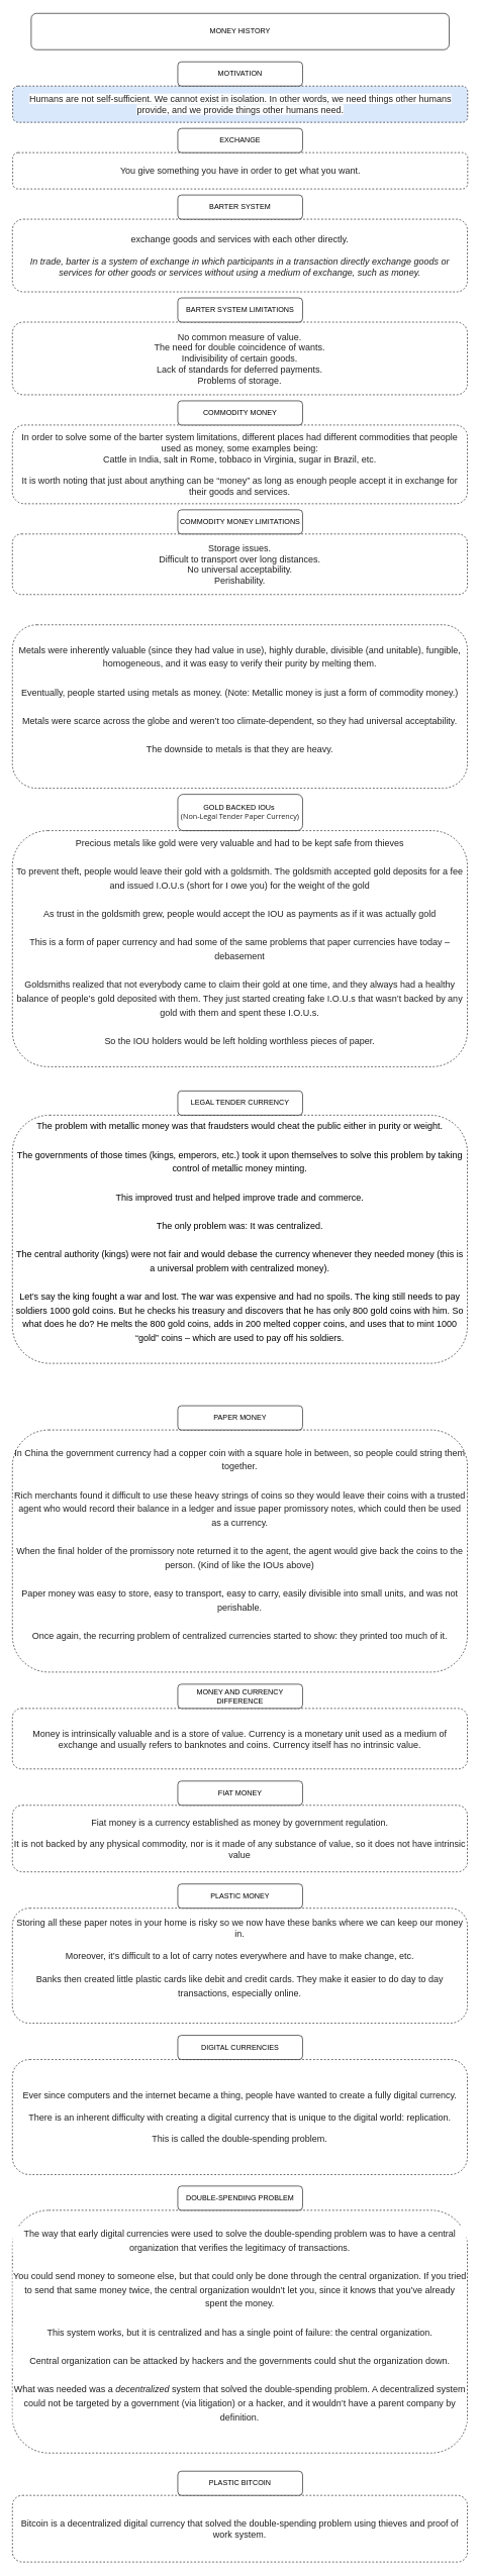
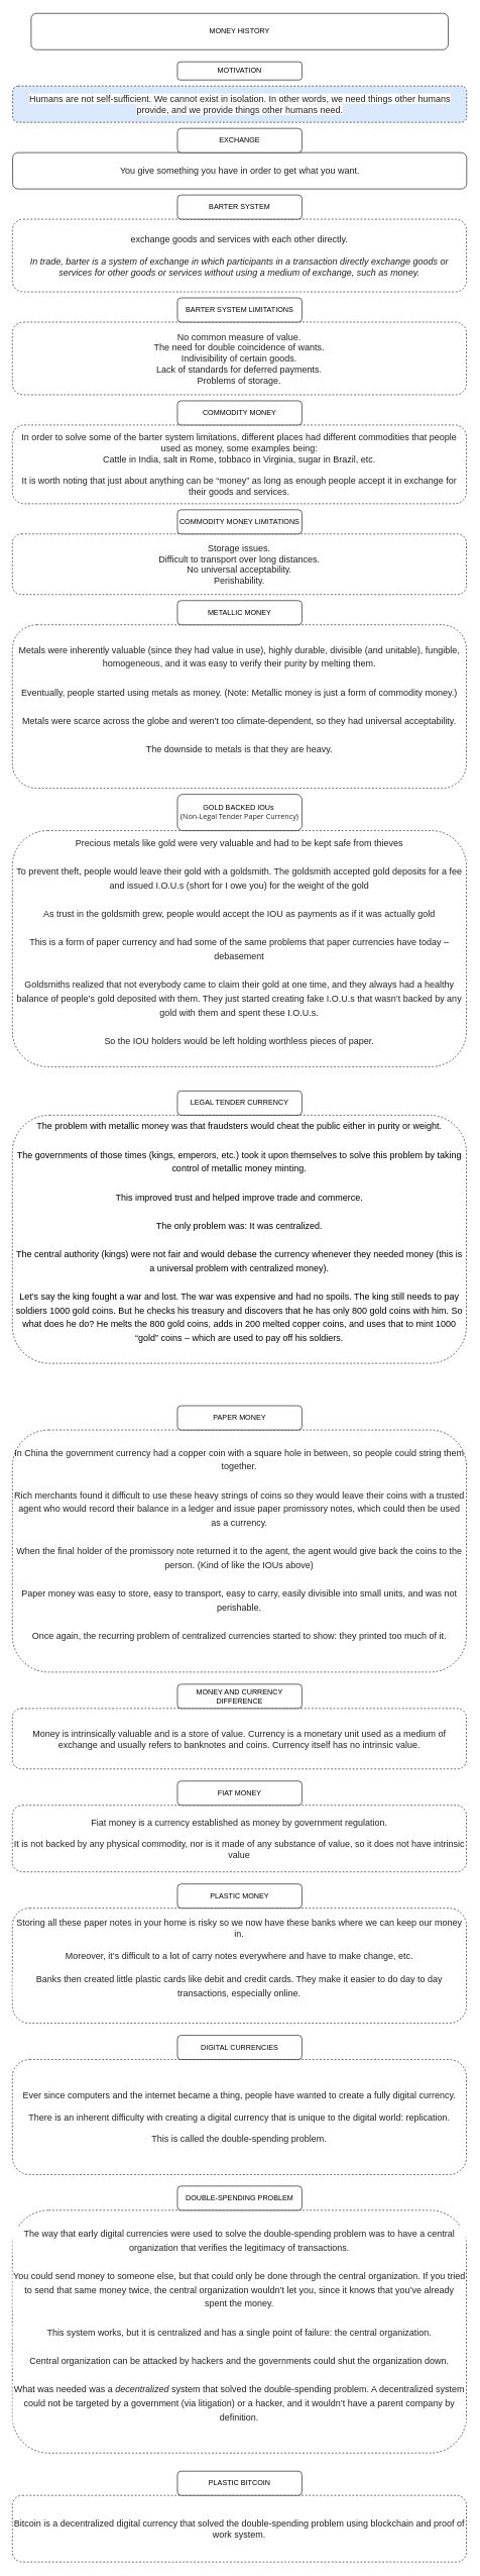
- <mxCell id="4" value="MOTIVATION" style="rounded=1;whiteSpace=wrap;html=1;" parent="1" vertex="1"><mxGeometry x="293" y="100" width="206" height="40" as="geometry" /></mxCell>
+ <mxCell id="4" value="MOTIVATION" style="rounded=1;whiteSpace=wrap;html=1;" parent="1" vertex="1"><mxGeometry x="293" y="100" width="206" height="30" as="geometry" /></mxCell>
- <mxCell id="5" value="&lt;span style=&quot;box-sizing: border-box ; color: rgb(34 , 34 , 34) ; font-family: &amp;#34;verdana&amp;#34; , &amp;#34;geneva&amp;#34; , sans-serif ; font-size: 15px ; background-color: rgb(255 , 255 , 255)&quot;&gt;You give something you have in order to get what you want.&lt;/span&gt;" style="rounded=1;whiteSpace=wrap;html=1;dashed=1;" parent="1" vertex="1"><mxGeometry x="20.5" y="250" width="751" height="60" as="geometry" /></mxCell>
+ <mxCell id="5" value="&lt;span style=&quot;box-sizing: border-box ; color: rgb(34 , 34 , 34) ; font-family: &amp;#34;verdana&amp;#34; , &amp;#34;geneva&amp;#34; , sans-serif ; font-size: 15px ; background-color: rgb(255 , 255 , 255)&quot;&gt;You give something you have in order to get what you want.&lt;/span&gt;" style="rounded=1;whiteSpace=wrap;html=1;dashed=0;" parent="1" vertex="1"><mxGeometry x="20.5" y="250" width="751" height="60" as="geometry" /></mxCell>
+ <mxCell id="16" value="METALLIC MONEY" style="rounded=1;whiteSpace=wrap;html=1;" parent="1" vertex="1"><mxGeometry x="293" y="990" width="206" height="40" as="geometry" /></mxCell>
- <mxCell id="33" value="&lt;span style=&quot;color: rgb(34 , 34 , 34) ; font-family: &amp;#34;verdana&amp;#34; , &amp;#34;geneva&amp;#34; , sans-serif ; font-size: 15px ; background-color: rgb(255 , 255 , 255)&quot;&gt;Bitcoin is a decentralized digital currency that solved the double-spending problem using&amp;nbsp;&lt;/span&gt;&lt;span style=&quot;box-sizing: border-box ; color: rgb(34 , 34 , 34) ; font-family: &amp;#34;verdana&amp;#34; , &amp;#34;geneva&amp;#34; , sans-serif ; font-size: 15px ; background-color: rgb(255 , 255 , 255)&quot;&gt;thieves and proof of work system&lt;/span&gt;&lt;span style=&quot;color: rgb(34 , 34 , 34) ; font-family: &amp;#34;verdana&amp;#34; , &amp;#34;geneva&amp;#34; , sans-serif ; font-size: 15px ; background-color: rgb(255 , 255 , 255)&quot;&gt;.&lt;/span&gt;&lt;span style=&quot;color: rgb(34 , 34 , 34) ; font-family: &amp;#34;verdana&amp;#34; , &amp;#34;geneva&amp;#34; , sans-serif ; font-size: 15px ; background-color: rgb(255 , 255 , 255)&quot;&gt;&lt;br&gt;&lt;/span&gt;" style="rounded=1;whiteSpace=wrap;html=1;dashed=1;" parent="1" vertex="1"><mxGeometry x="20" y="4120" width="751" height="110" as="geometry" /></mxCell>
+ <mxCell id="33" value="&lt;span style=&quot;color: rgb(34 , 34 , 34) ; font-family: &amp;#34;verdana&amp;#34; , &amp;#34;geneva&amp;#34; , sans-serif ; font-size: 15px ; background-color: rgb(255 , 255 , 255)&quot;&gt;Bitcoin is a decentralized digital currency that solved the double-spending problem using&amp;nbsp;&lt;/span&gt;&lt;span style=&quot;box-sizing: border-box ; color: rgb(34 , 34 , 34) ; font-family: &amp;#34;verdana&amp;#34; , &amp;#34;geneva&amp;#34; , sans-serif ; font-size: 15px ; background-color: rgb(255 , 255 , 255)&quot;&gt;blockchain and proof of work system&lt;/span&gt;&lt;span style=&quot;color: rgb(34 , 34 , 34) ; font-family: &amp;#34;verdana&amp;#34; , &amp;#34;geneva&amp;#34; , sans-serif ; font-size: 15px ; background-color: rgb(255 , 255 , 255)&quot;&gt;.&lt;/span&gt;&lt;span style=&quot;color: rgb(34 , 34 , 34) ; font-family: &amp;#34;verdana&amp;#34; , &amp;#34;geneva&amp;#34; , sans-serif ; font-size: 15px ; background-color: rgb(255 , 255 , 255)&quot;&gt;&lt;br&gt;&lt;/span&gt;" style="rounded=1;whiteSpace=wrap;html=1;dashed=1;" parent="1" vertex="1"><mxGeometry x="20" y="4120" width="751" height="110" as="geometry" /></mxCell>
